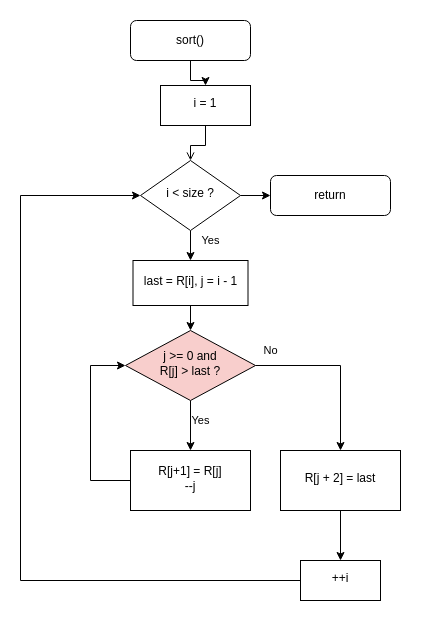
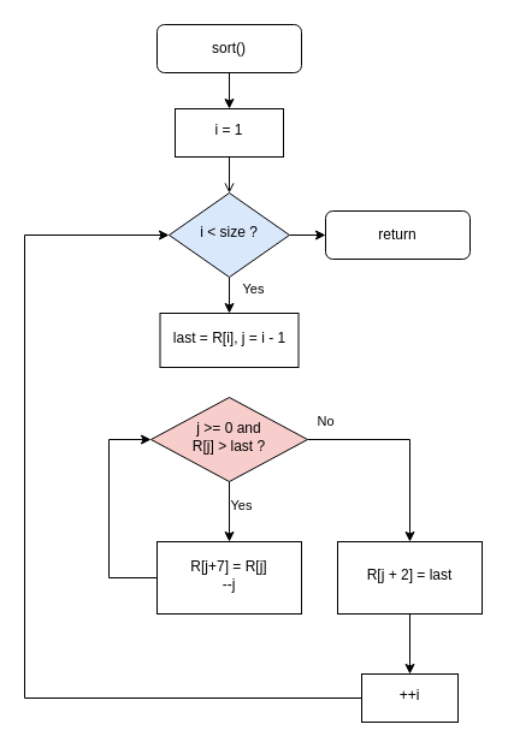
- <mxCell id="8" value="i = 1" style="whiteSpace=wrap;html=1;shadow=0;strokeWidth=1;spacing=6;spacingTop=-4;" vertex="1" parent="1"><mxGeometry x="160" y="85" width="90" height="40" as="geometry" /></mxCell>
+ <mxCell id="8" value="i = 1" style="whiteSpace=wrap;html=1;shadow=0;strokeWidth=1;spacing=6;spacingTop=-4;" vertex="1" parent="1"><mxGeometry x="145" y="90" width="90" height="40" as="geometry" /></mxCell>
- <mxCell id="6" value="i &amp;lt; size ?" style="rhombus;whiteSpace=wrap;html=1;shadow=0;fontFamily=Helvetica;fontSize=12;align=center;strokeWidth=1;spacing=6;spacingTop=-4;" parent="1" vertex="1"><mxGeometry x="140" y="160" width="100" height="70" as="geometry" /></mxCell>
+ <mxCell id="6" value="i &amp;lt; size ?" style="rhombus;whiteSpace=wrap;html=1;shadow=0;fontFamily=Helvetica;fontSize=12;align=center;strokeWidth=1;spacing=6;spacingTop=-4;fillColor=#dae8fc;" parent="1" vertex="1"><mxGeometry x="140" y="160" width="100" height="70" as="geometry" /></mxCell>
- <mxCell id="11" value="" style="edgeStyle=orthogonalEdgeStyle;rounded=0;orthogonalLoop=1;jettySize=auto;html=1;" edge="1" parent="1" source="12" target="15"><mxGeometry relative="1" as="geometry" /></mxCell>
- <mxCell id="17" value="R[j+1] = R[j]&lt;br&gt;--j" style="whiteSpace=wrap;html=1;shadow=0;strokeWidth=1;spacing=6;spacingTop=-4;" vertex="1" parent="1"><mxGeometry x="130" y="450" width="120" height="60" as="geometry" /></mxCell>
+ <mxCell id="17" value="R[j+7] = R[j]&lt;br&gt;--j" style="whiteSpace=wrap;html=1;shadow=0;strokeWidth=1;spacing=6;spacingTop=-4;" vertex="1" parent="1"><mxGeometry x="130" y="450" width="120" height="60" as="geometry" /></mxCell>
